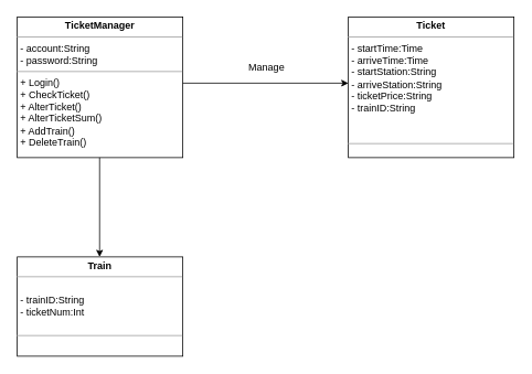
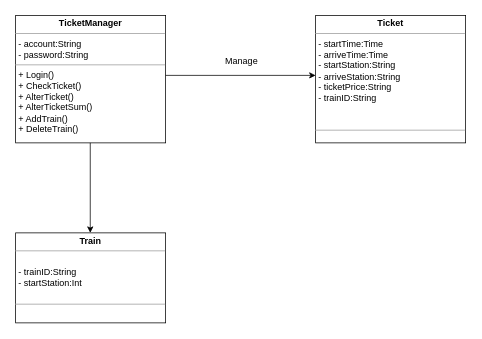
- <mxCell id="4" value="&lt;p style=&quot;margin:0px;margin-top:4px;text-align:center;&quot;&gt;&lt;b&gt;Train&lt;/b&gt;&lt;/p&gt;&lt;hr size=&quot;1&quot;&gt;&lt;p style=&quot;margin:0px;margin-left:4px;&quot;&gt;&lt;br&gt;&lt;/p&gt;&lt;p style=&quot;margin:0px;margin-left:4px;&quot;&gt;- trainID:String&lt;br&gt;&lt;/p&gt;&lt;p style=&quot;margin:0px;margin-left:4px;&quot;&gt;- ticketNum:Int&lt;/p&gt;&lt;p style=&quot;margin:0px;margin-left:4px;&quot;&gt;&lt;br&gt;&lt;/p&gt;&lt;hr size=&quot;1&quot;&gt;&lt;p style=&quot;margin:0px;margin-left:4px;&quot;&gt;&lt;br&gt;&lt;/p&gt;" style="verticalAlign=top;align=left;overflow=fill;fontSize=12;fontFamily=Helvetica;html=1;whiteSpace=wrap;" vertex="1" parent="1"><mxGeometry x="20" y="310" width="200" height="120" as="geometry" /></mxCell>
+ <mxCell id="4" value="&lt;p style=&quot;margin:0px;margin-top:4px;text-align:center;&quot;&gt;&lt;b&gt;Train&lt;/b&gt;&lt;/p&gt;&lt;hr size=&quot;1&quot;&gt;&lt;p style=&quot;margin:0px;margin-left:4px;&quot;&gt;&lt;br&gt;&lt;/p&gt;&lt;p style=&quot;margin:0px;margin-left:4px;&quot;&gt;- trainID:String&lt;br&gt;&lt;/p&gt;&lt;p style=&quot;margin:0px;margin-left:4px;&quot;&gt;- startStation:Int&lt;/p&gt;&lt;p style=&quot;margin:0px;margin-left:4px;&quot;&gt;&lt;br&gt;&lt;/p&gt;&lt;hr size=&quot;1&quot;&gt;&lt;p style=&quot;margin:0px;margin-left:4px;&quot;&gt;&lt;br&gt;&lt;/p&gt;" style="verticalAlign=top;align=left;overflow=fill;fontSize=12;fontFamily=Helvetica;html=1;whiteSpace=wrap;" vertex="1" parent="1"><mxGeometry x="20" y="310" width="200" height="120" as="geometry" /></mxCell>
